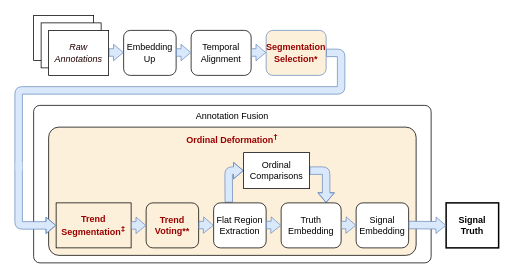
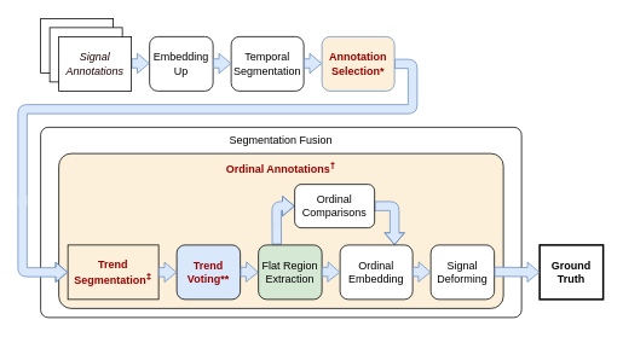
- <mxCell id="25" value="&lt;font color=&quot;#1F0000&quot;&gt;&lt;i&gt;Raw Annotations&lt;/i&gt;&lt;/font&gt;" style="rounded=0;whiteSpace=wrap;html=1;fontColor=#CC0000;" parent="1" vertex="1"><mxGeometry x="64" y="40" width="80" height="60" as="geometry" /></mxCell>
+ <mxCell id="25" value="&lt;font color=&quot;#1F0000&quot;&gt;&lt;i&gt;Signal Annotations&lt;/i&gt;&lt;/font&gt;" style="rounded=0;whiteSpace=wrap;html=1;fontColor=#CC0000;" parent="1" vertex="1"><mxGeometry x="64" y="40" width="80" height="60" as="geometry" /></mxCell>
- <mxCell id="14" value="Temporal Alignment" style="rounded=1;whiteSpace=wrap;html=1;" parent="1" vertex="1"><mxGeometry x="254" y="40" width="80" height="60" as="geometry" /></mxCell>
+ <mxCell id="14" value="Temporal Segmentation" style="rounded=1;whiteSpace=wrap;html=1;" parent="1" vertex="1"><mxGeometry x="254" y="40" width="80" height="60" as="geometry" /></mxCell>
- <mxCell id="23" value="&lt;div&gt;&lt;b&gt;&lt;font color=&quot;#990000&quot;&gt;Segmentation Selection*&lt;/font&gt;&lt;/b&gt;&lt;/div&gt;" style="rounded=1;whiteSpace=wrap;html=1;strokeColor=#6c8ebf;fillColor=#fcf0da;" parent="1" vertex="1"><mxGeometry x="354" y="40" width="80" height="60" as="geometry" /></mxCell>
+ <mxCell id="23" value="&lt;div&gt;&lt;b&gt;&lt;font color=&quot;#990000&quot;&gt;Annotation Selection*&lt;/font&gt;&lt;/b&gt;&lt;/div&gt;" style="rounded=1;whiteSpace=wrap;html=1;strokeColor=#6c8ebf;fillColor=#fcf0da;" parent="1" vertex="1"><mxGeometry x="354" y="40" width="80" height="60" as="geometry" /></mxCell>
- <mxCell id="4" value="Annotation Fusion" style="rounded=1;whiteSpace=wrap;html=1;verticalAlign=top;arcSize=4;fillColor=#FFFFFF;" parent="1" vertex="1"><mxGeometry x="44" y="140" width="530" height="210" as="geometry" /></mxCell>
+ <mxCell id="4" value="Segmentation Fusion" style="rounded=1;whiteSpace=wrap;html=1;verticalAlign=top;arcSize=4;fillColor=#FFFFFF;" parent="1" vertex="1"><mxGeometry x="44" y="140" width="530" height="210" as="geometry" /></mxCell>
- <mxCell id="5" value="&lt;font color=&quot;#990000&quot;&gt;&lt;b&gt;Ordinal Deformation&lt;/b&gt;&lt;/font&gt;&lt;sup&gt;&lt;b&gt;&lt;font color=&quot;#990000&quot;&gt;&lt;code&gt;&lt;span class=&quot;pln&quot;&gt;†&lt;/span&gt;&lt;/code&gt;&lt;/font&gt;&lt;/b&gt;&lt;/sup&gt;" style="rounded=1;whiteSpace=wrap;html=1;verticalAlign=top;arcSize=8;fillColor=#fcf0da;" parent="1" vertex="1"><mxGeometry x="64" y="169" width="490" height="171" as="geometry" /></mxCell>
+ <mxCell id="5" value="&lt;font color=&quot;#990000&quot;&gt;&lt;b&gt;Ordinal Annotations&lt;/b&gt;&lt;/font&gt;&lt;sup&gt;&lt;b&gt;&lt;font color=&quot;#990000&quot;&gt;&lt;code&gt;&lt;span class=&quot;pln&quot;&gt;†&lt;/span&gt;&lt;/code&gt;&lt;/font&gt;&lt;/b&gt;&lt;/sup&gt;" style="rounded=1;whiteSpace=wrap;html=1;verticalAlign=top;arcSize=8;fillColor=#fcf0da;" parent="1" vertex="1"><mxGeometry x="64" y="169" width="490" height="171" as="geometry" /></mxCell>
- <mxCell id="28" value="Ordinal Comparisons" style="rounded=0;whiteSpace=wrap;html=1;" vertex="1" parent="1"><mxGeometry x="324" y="203" width="88" height="48" as="geometry" /></mxCell>
+ <mxCell id="28" value="Ordinal Comparisons" style="whiteSpace=wrap;html=1;rounded=1;" vertex="1" parent="1"><mxGeometry x="324" y="203" width="88" height="48" as="geometry" /></mxCell>
- <mxCell id="10" value="&lt;div&gt;&lt;font color=&quot;#990000&quot;&gt;&lt;b&gt;Trend Voting**&lt;/b&gt;&lt;/font&gt;&lt;/div&gt;" style="rounded=1;whiteSpace=wrap;html=1;fillColor=#fcf0da;" parent="1" vertex="1"><mxGeometry x="194" y="270" width="70" height="60" as="geometry" /></mxCell>
+ <mxCell id="10" value="&lt;div&gt;&lt;font color=&quot;#990000&quot;&gt;&lt;b&gt;Trend Voting**&lt;/b&gt;&lt;/font&gt;&lt;/div&gt;" style="rounded=1;whiteSpace=wrap;html=1;fillColor=#dae8fc;" parent="1" vertex="1"><mxGeometry x="194" y="270" width="70" height="60" as="geometry" /></mxCell>
- <mxCell id="11" value="Flat Region Extraction" style="rounded=1;whiteSpace=wrap;html=1;" parent="1" vertex="1"><mxGeometry x="284" y="270" width="70" height="60" as="geometry" /></mxCell>
+ <mxCell id="11" value="Flat Region Extraction" style="rounded=1;whiteSpace=wrap;html=1;fillColor=#d5e8d4;" parent="1" vertex="1"><mxGeometry x="284" y="270" width="70" height="60" as="geometry" /></mxCell>
- <mxCell id="12" value="Truth Embedding" style="rounded=1;whiteSpace=wrap;html=1;" parent="1" vertex="1"><mxGeometry x="374" y="270" width="80" height="60" as="geometry" /></mxCell>
+ <mxCell id="12" value="Ordinal Embedding" style="rounded=1;whiteSpace=wrap;html=1;" parent="1" vertex="1"><mxGeometry x="374" y="270" width="80" height="60" as="geometry" /></mxCell>
- <mxCell id="13" value="Signal Embedding" style="rounded=1;whiteSpace=wrap;html=1;" parent="1" vertex="1"><mxGeometry x="474" y="270" width="70" height="60" as="geometry" /></mxCell>
+ <mxCell id="13" value="Signal Deforming" style="rounded=1;whiteSpace=wrap;html=1;" parent="1" vertex="1"><mxGeometry x="474" y="270" width="70" height="60" as="geometry" /></mxCell>
- <mxCell id="26" value="&lt;div&gt;&lt;b&gt;Signal Truth&lt;/b&gt;&lt;/div&gt;" style="rounded=0;whiteSpace=wrap;html=1;strokeWidth=2;" parent="1" vertex="1"><mxGeometry x="594" y="270" width="70" height="60" as="geometry" /></mxCell>
+ <mxCell id="26" value="&lt;div&gt;&lt;b&gt;Ground Truth&lt;/b&gt;&lt;/div&gt;" style="rounded=0;whiteSpace=wrap;html=1;strokeWidth=2;" parent="1" vertex="1"><mxGeometry x="594" y="270" width="70" height="60" as="geometry" /></mxCell>
